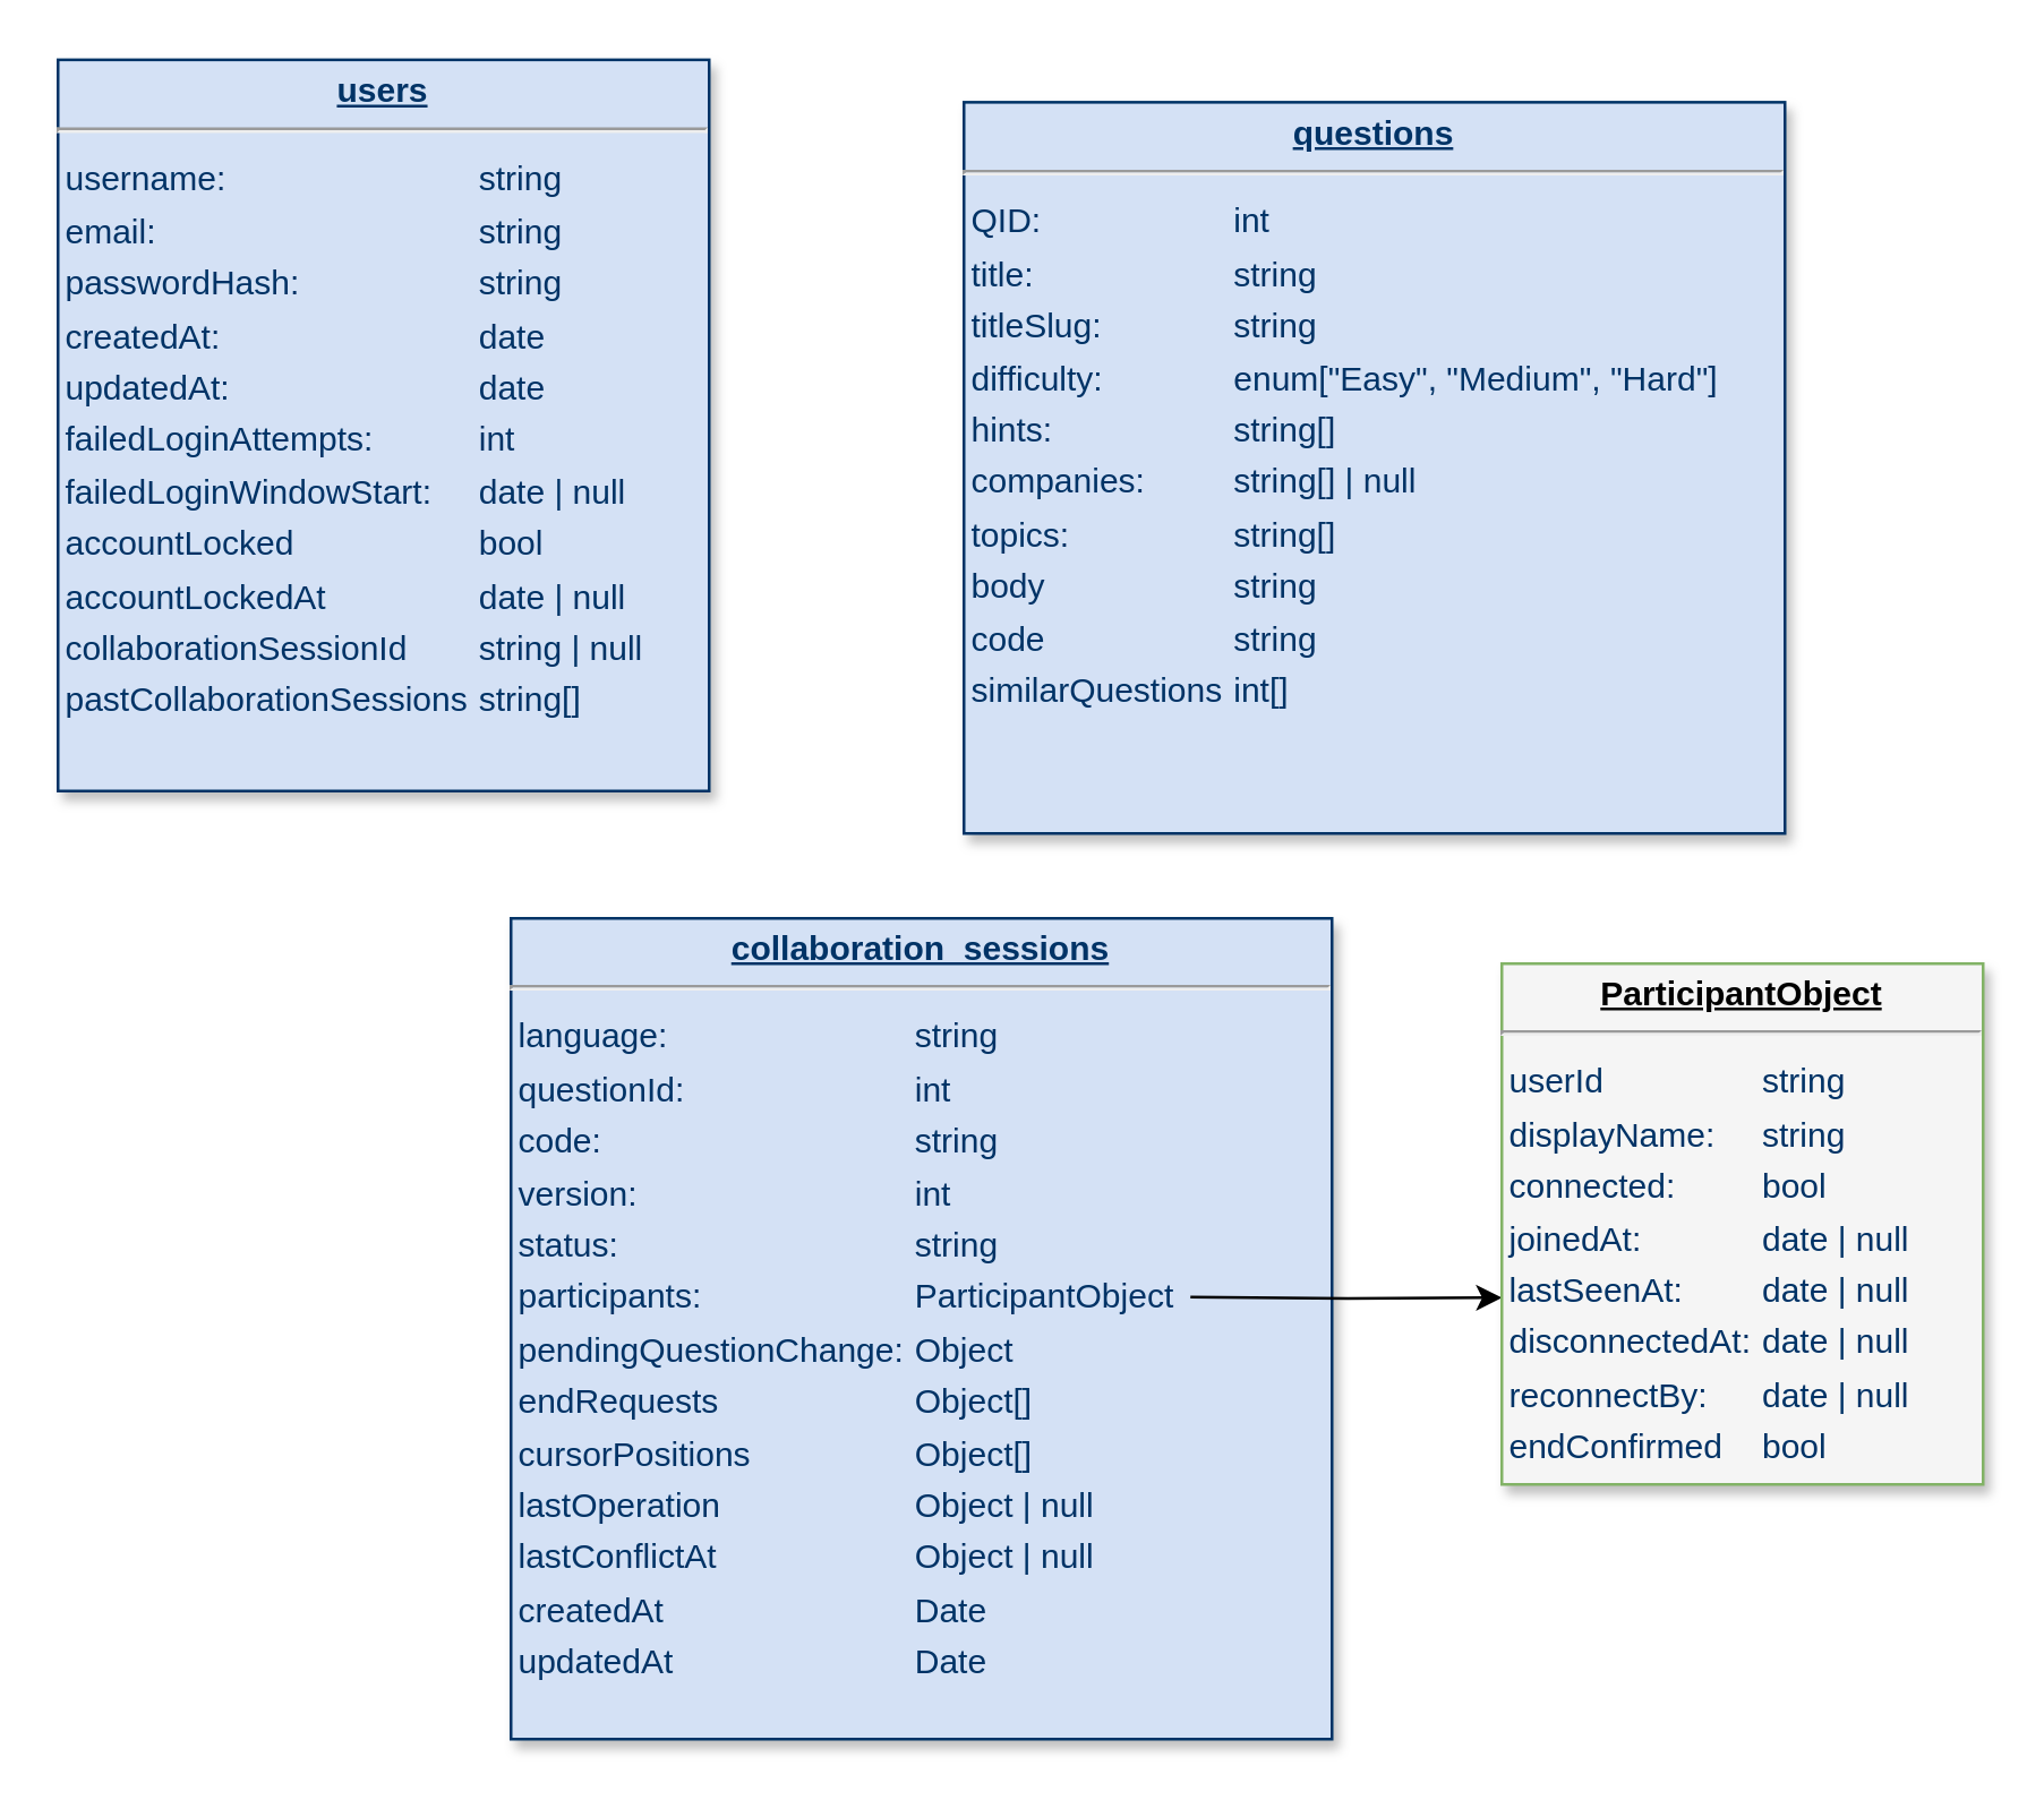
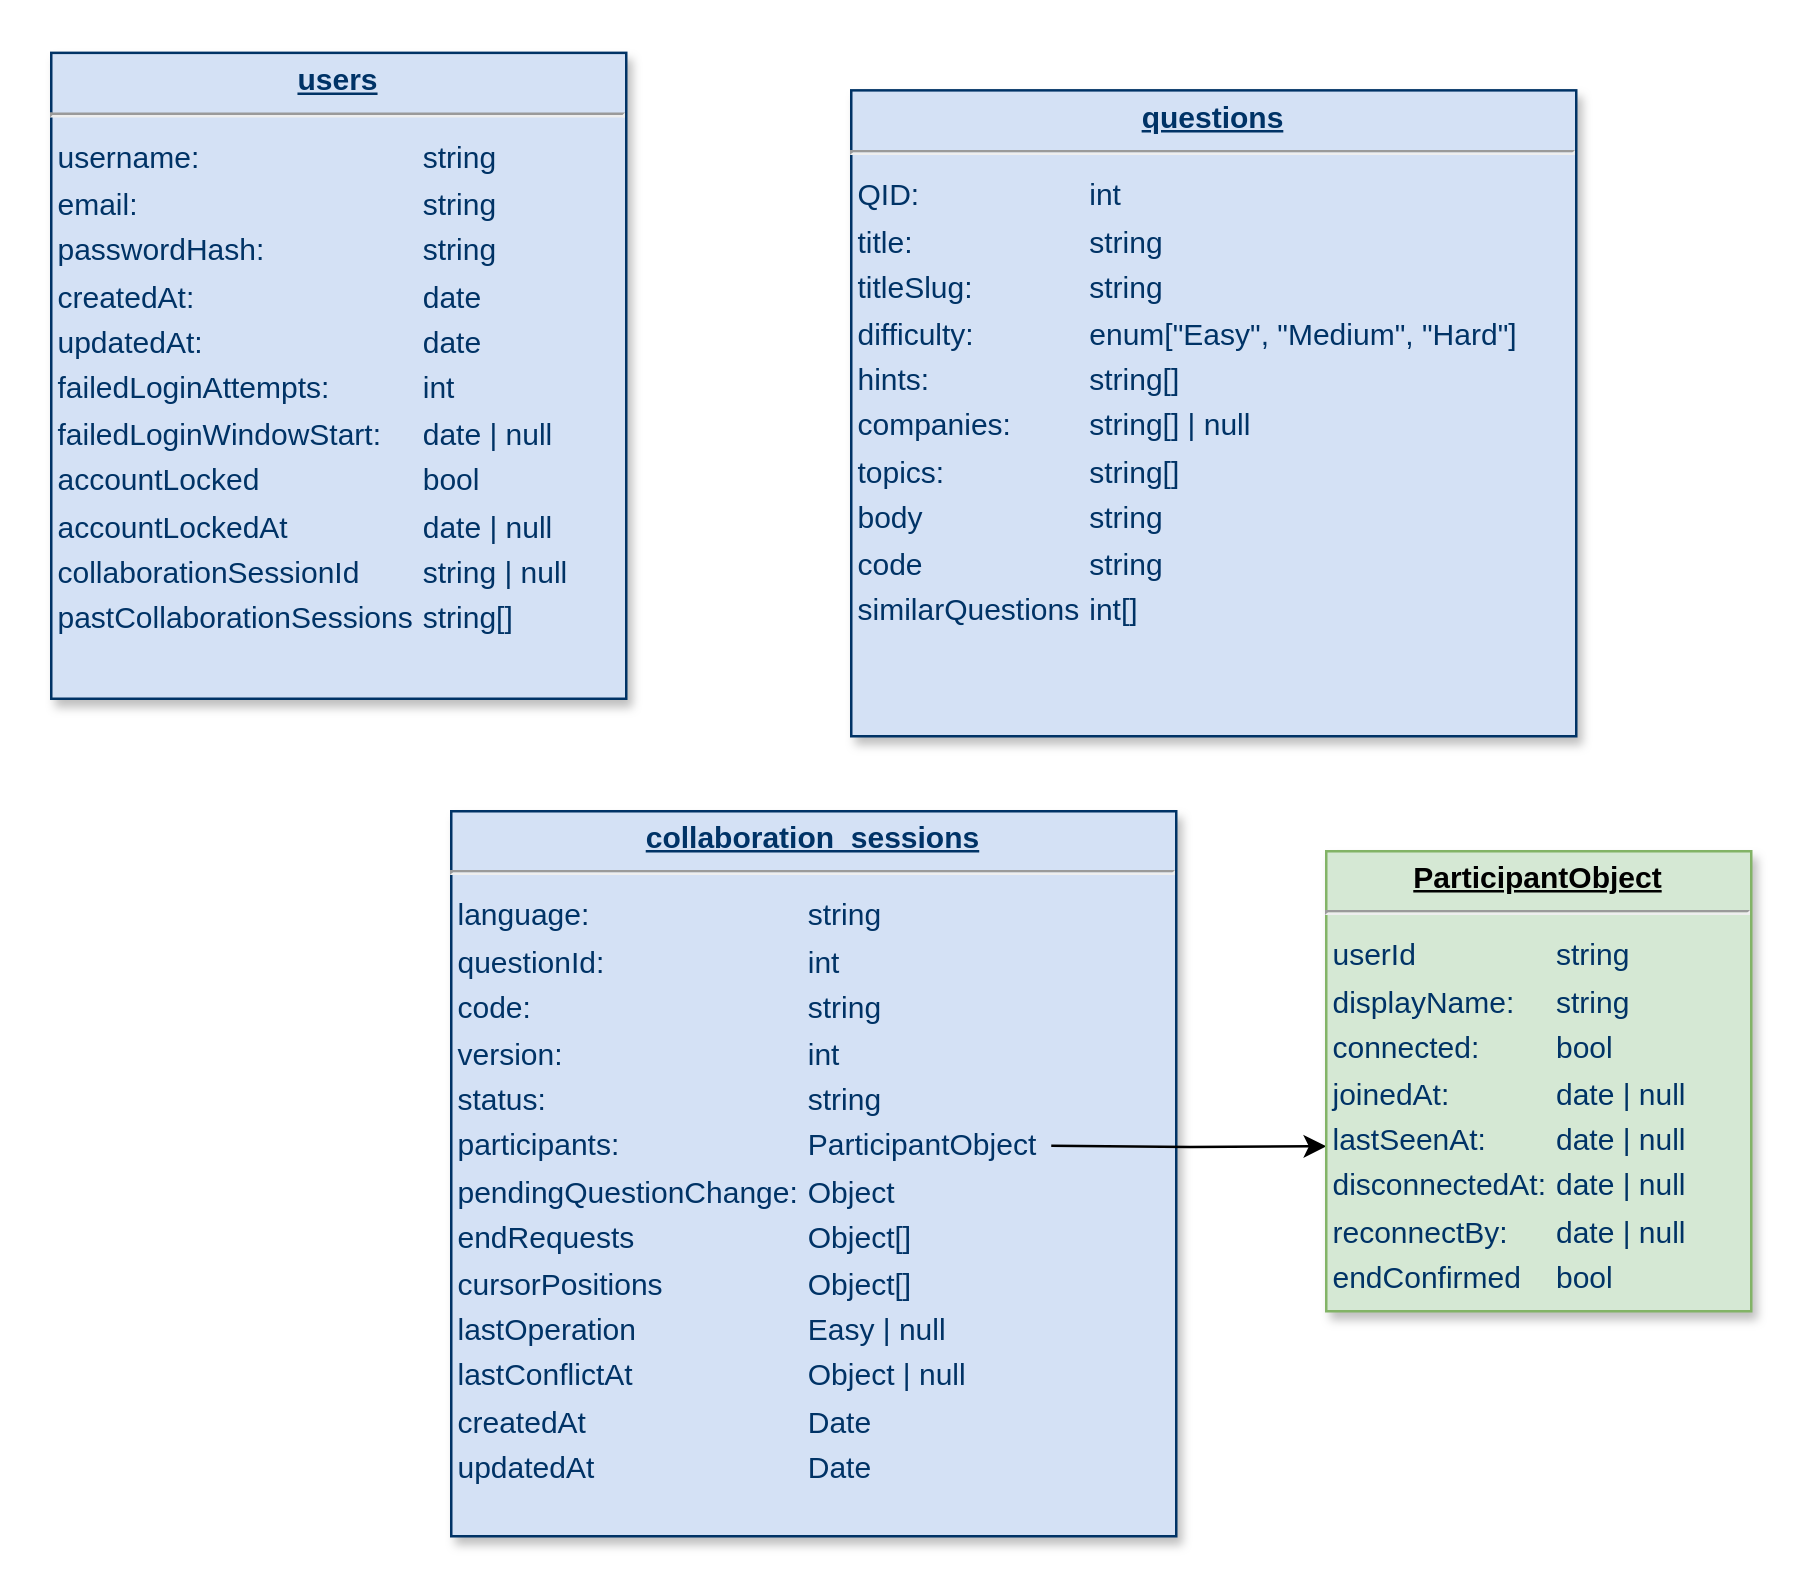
- <mxCell id="4" value="&lt;p style=&quot;margin: 0px; margin-top: 4px; text-align: center; text-decoration: underline;&quot;&gt;&lt;b&gt;collaboration_sessions&lt;/b&gt;&lt;/p&gt;&lt;hr&gt;&lt;table style=&quot;background-color: transparent; color: light-dark(rgb(0, 51, 102), rgb(161, 205, 249));&quot;&gt;&lt;tbody&gt;&lt;tr&gt;&lt;td&gt;language:&lt;/td&gt;&lt;td&gt;string&lt;/td&gt;&lt;/tr&gt;&lt;tr&gt;&lt;td&gt;questionId:&lt;/td&gt;&lt;td&gt;int&lt;/td&gt;&lt;/tr&gt;&lt;tr&gt;&lt;td&gt;code:&lt;/td&gt;&lt;td&gt;string&lt;/td&gt;&lt;/tr&gt;&lt;tr&gt;&lt;td&gt;version:&lt;/td&gt;&lt;td&gt;int&lt;/td&gt;&lt;/tr&gt;&lt;tr&gt;&lt;td&gt;status:&lt;/td&gt;&lt;td&gt;string&lt;/td&gt;&lt;/tr&gt;&lt;tr&gt;&lt;td&gt;participants:&lt;/td&gt;&lt;td&gt;ParticipantObject&lt;/td&gt;&lt;/tr&gt;&lt;tr&gt;&lt;td&gt;pendingQuestionChange:&lt;/td&gt;&lt;td&gt;Object&lt;/td&gt;&lt;/tr&gt;&lt;tr&gt;&lt;td&gt;endRequests&lt;/td&gt;&lt;td&gt;Object[]&lt;/td&gt;&lt;/tr&gt;&lt;tr&gt;&lt;td&gt;cursorPositions&lt;/td&gt;&lt;td&gt;Object[]&lt;/td&gt;&lt;/tr&gt;&lt;tr&gt;&lt;td&gt;lastOperation&lt;/td&gt;&lt;td&gt;Object | null&lt;/td&gt;&lt;/tr&gt;&lt;tr&gt;&lt;td&gt;lastConflictAt&lt;/td&gt;&lt;td&gt;Object | null&lt;/td&gt;&lt;/tr&gt;&lt;tr&gt;&lt;td&gt;createdAt&lt;/td&gt;&lt;td&gt;Date&lt;/td&gt;&lt;/tr&gt;&lt;tr&gt;&lt;td&gt;updatedAt&lt;/td&gt;&lt;td&gt;Date&lt;/td&gt;&lt;/tr&gt;&lt;/tbody&gt;&lt;/table&gt;&lt;br&gt;&lt;p&gt;&lt;/p&gt;" style="verticalAlign=top;align=left;overflow=fill;fontSize=12;fontFamily=Helvetica;html=1;strokeColor=#003366;shadow=1;fillColor=#D4E1F5;fontColor=#003366" vertex="1" parent="1"><mxGeometry x="180" y="324" width="290" height="290" as="geometry" /></mxCell>
+ <mxCell id="4" value="&lt;p style=&quot;margin: 0px; margin-top: 4px; text-align: center; text-decoration: underline;&quot;&gt;&lt;b&gt;collaboration_sessions&lt;/b&gt;&lt;/p&gt;&lt;hr&gt;&lt;table style=&quot;background-color: transparent; color: light-dark(rgb(0, 51, 102), rgb(161, 205, 249));&quot;&gt;&lt;tbody&gt;&lt;tr&gt;&lt;td&gt;language:&lt;/td&gt;&lt;td&gt;string&lt;/td&gt;&lt;/tr&gt;&lt;tr&gt;&lt;td&gt;questionId:&lt;/td&gt;&lt;td&gt;int&lt;/td&gt;&lt;/tr&gt;&lt;tr&gt;&lt;td&gt;code:&lt;/td&gt;&lt;td&gt;string&lt;/td&gt;&lt;/tr&gt;&lt;tr&gt;&lt;td&gt;version:&lt;/td&gt;&lt;td&gt;int&lt;/td&gt;&lt;/tr&gt;&lt;tr&gt;&lt;td&gt;status:&lt;/td&gt;&lt;td&gt;string&lt;/td&gt;&lt;/tr&gt;&lt;tr&gt;&lt;td&gt;participants:&lt;/td&gt;&lt;td&gt;ParticipantObject&lt;/td&gt;&lt;/tr&gt;&lt;tr&gt;&lt;td&gt;pendingQuestionChange:&lt;/td&gt;&lt;td&gt;Object&lt;/td&gt;&lt;/tr&gt;&lt;tr&gt;&lt;td&gt;endRequests&lt;/td&gt;&lt;td&gt;Object[]&lt;/td&gt;&lt;/tr&gt;&lt;tr&gt;&lt;td&gt;cursorPositions&lt;/td&gt;&lt;td&gt;Object[]&lt;/td&gt;&lt;/tr&gt;&lt;tr&gt;&lt;td&gt;lastOperation&lt;/td&gt;&lt;td&gt;Easy | null&lt;/td&gt;&lt;/tr&gt;&lt;tr&gt;&lt;td&gt;lastConflictAt&lt;/td&gt;&lt;td&gt;Object | null&lt;/td&gt;&lt;/tr&gt;&lt;tr&gt;&lt;td&gt;createdAt&lt;/td&gt;&lt;td&gt;Date&lt;/td&gt;&lt;/tr&gt;&lt;tr&gt;&lt;td&gt;updatedAt&lt;/td&gt;&lt;td&gt;Date&lt;/td&gt;&lt;/tr&gt;&lt;/tbody&gt;&lt;/table&gt;&lt;br&gt;&lt;p&gt;&lt;/p&gt;" style="verticalAlign=top;align=left;overflow=fill;fontSize=12;fontFamily=Helvetica;html=1;strokeColor=#003366;shadow=1;fillColor=#D4E1F5;fontColor=#003366" vertex="1" parent="1"><mxGeometry x="180" y="324" width="290" height="290" as="geometry" /></mxCell>
- <mxCell id="6" value="&lt;p style=&quot;margin: 0px; margin-top: 4px; text-align: center; text-decoration: underline;&quot;&gt;&lt;b&gt;ParticipantObject&lt;/b&gt;&lt;/p&gt;&lt;hr&gt;&lt;table style=&quot;background-color: transparent; color: light-dark(rgb(0, 51, 102), rgb(161, 205, 249));&quot;&gt;&lt;tbody&gt;&lt;tr&gt;&lt;td&gt;userId&lt;/td&gt;&lt;td&gt;string&lt;/td&gt;&lt;/tr&gt;&lt;tr&gt;&lt;td&gt;displayName:&lt;/td&gt;&lt;td&gt;string&lt;/td&gt;&lt;/tr&gt;&lt;tr&gt;&lt;td&gt;connected:&lt;/td&gt;&lt;td&gt;bool&lt;/td&gt;&lt;/tr&gt;&lt;tr&gt;&lt;td&gt;joinedAt:&lt;/td&gt;&lt;td&gt;date | null&lt;/td&gt;&lt;/tr&gt;&lt;tr&gt;&lt;td&gt;lastSeenAt:&lt;/td&gt;&lt;td&gt;date | null&lt;/td&gt;&lt;/tr&gt;&lt;tr&gt;&lt;td&gt;disconnectedAt:&lt;/td&gt;&lt;td&gt;date | null&lt;/td&gt;&lt;/tr&gt;&lt;tr&gt;&lt;td&gt;reconnectBy:&lt;/td&gt;&lt;td&gt;date | null&lt;/td&gt;&lt;/tr&gt;&lt;tr&gt;&lt;td&gt;endConfirmed&lt;/td&gt;&lt;td&gt;bool&lt;/td&gt;&lt;/tr&gt;&lt;tr&gt;&lt;td&gt;&lt;br&gt;&lt;/td&gt;&lt;td&gt;&lt;/td&gt;&lt;/tr&gt;&lt;/tbody&gt;&lt;/table&gt;&lt;br&gt;&lt;p&gt;&lt;/p&gt;" style="verticalAlign=top;align=left;overflow=fill;fontSize=12;fontFamily=Helvetica;html=1;strokeColor=#82b366;shadow=1;fillColor=#f5f5f5;" vertex="1" parent="1"><mxGeometry x="530" y="340" width="170" height="184" as="geometry" /></mxCell>
+ <mxCell id="6" value="&lt;p style=&quot;margin: 0px; margin-top: 4px; text-align: center; text-decoration: underline;&quot;&gt;&lt;b&gt;ParticipantObject&lt;/b&gt;&lt;/p&gt;&lt;hr&gt;&lt;table style=&quot;background-color: transparent; color: light-dark(rgb(0, 51, 102), rgb(161, 205, 249));&quot;&gt;&lt;tbody&gt;&lt;tr&gt;&lt;td&gt;userId&lt;/td&gt;&lt;td&gt;string&lt;/td&gt;&lt;/tr&gt;&lt;tr&gt;&lt;td&gt;displayName:&lt;/td&gt;&lt;td&gt;string&lt;/td&gt;&lt;/tr&gt;&lt;tr&gt;&lt;td&gt;connected:&lt;/td&gt;&lt;td&gt;bool&lt;/td&gt;&lt;/tr&gt;&lt;tr&gt;&lt;td&gt;joinedAt:&lt;/td&gt;&lt;td&gt;date | null&lt;/td&gt;&lt;/tr&gt;&lt;tr&gt;&lt;td&gt;lastSeenAt:&lt;/td&gt;&lt;td&gt;date | null&lt;/td&gt;&lt;/tr&gt;&lt;tr&gt;&lt;td&gt;disconnectedAt:&lt;/td&gt;&lt;td&gt;date | null&lt;/td&gt;&lt;/tr&gt;&lt;tr&gt;&lt;td&gt;reconnectBy:&lt;/td&gt;&lt;td&gt;date | null&lt;/td&gt;&lt;/tr&gt;&lt;tr&gt;&lt;td&gt;endConfirmed&lt;/td&gt;&lt;td&gt;bool&lt;/td&gt;&lt;/tr&gt;&lt;tr&gt;&lt;td&gt;&lt;br&gt;&lt;/td&gt;&lt;td&gt;&lt;/td&gt;&lt;/tr&gt;&lt;/tbody&gt;&lt;/table&gt;&lt;br&gt;&lt;p&gt;&lt;/p&gt;" style="verticalAlign=top;align=left;overflow=fill;fontSize=12;fontFamily=Helvetica;html=1;strokeColor=#82b366;shadow=1;fillColor=#d5e8d4;" vertex="1" parent="1"><mxGeometry x="530" y="340" width="170" height="184" as="geometry" /></mxCell>
